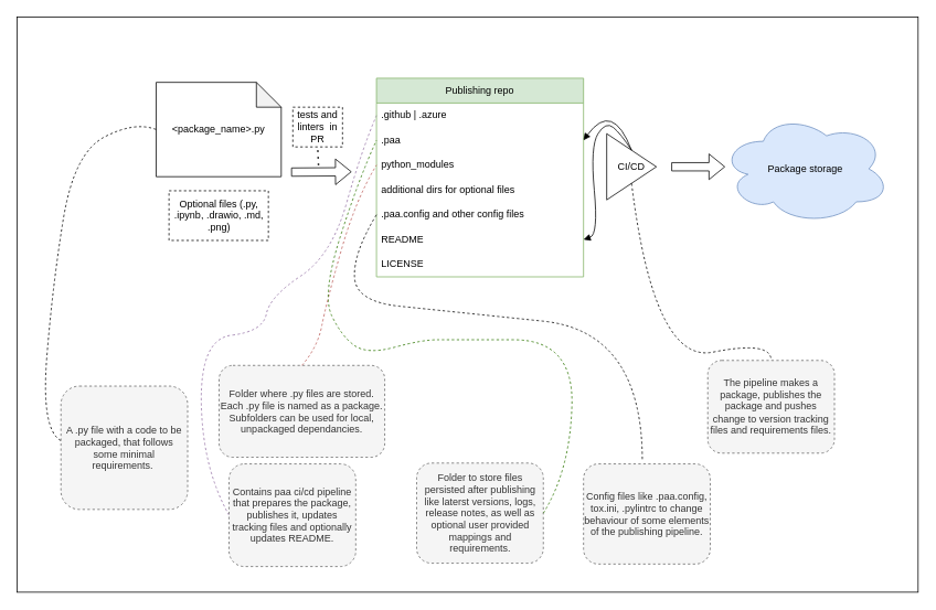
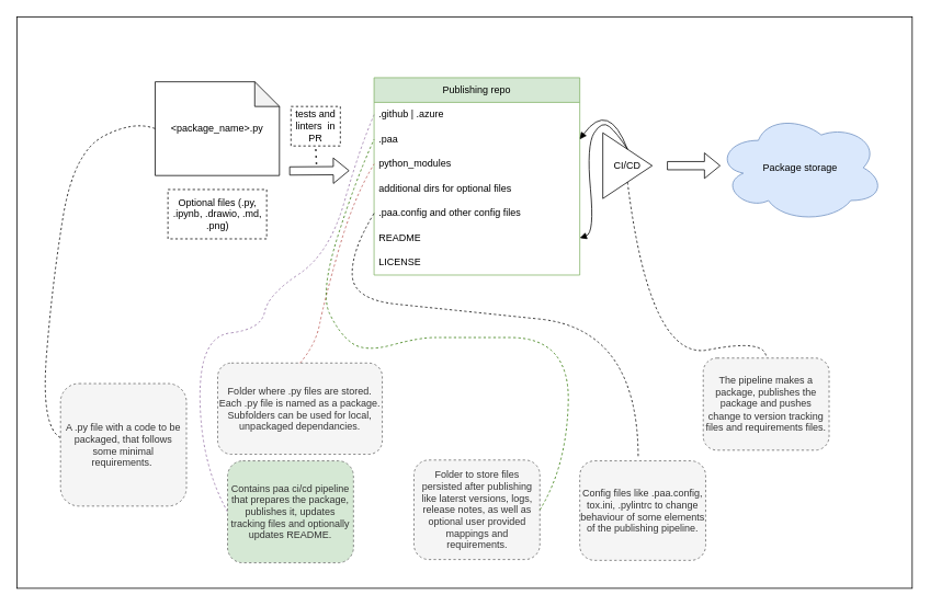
- <mxCell id="18" value="Contains paa ci/cd pipeline that prepares the package, publishes it, updates tracking files and optionally updates README." style="rounded=1;whiteSpace=wrap;html=1;dashed=1;fillColor=#f5f5f5;fontColor=#333333;strokeColor=#666666;" parent="1" vertex="1"><mxGeometry x="276" y="560" width="153" height="124" as="geometry" /></mxCell>
+ <mxCell id="18" value="Contains paa ci/cd pipeline that prepares the package, publishes it, updates tracking files and optionally updates README." style="rounded=1;whiteSpace=wrap;html=1;dashed=1;fillColor=#d5e8d4;fontColor=#333333;strokeColor=#666666;" parent="1" vertex="1"><mxGeometry x="276" y="560" width="153" height="124" as="geometry" /></mxCell>
